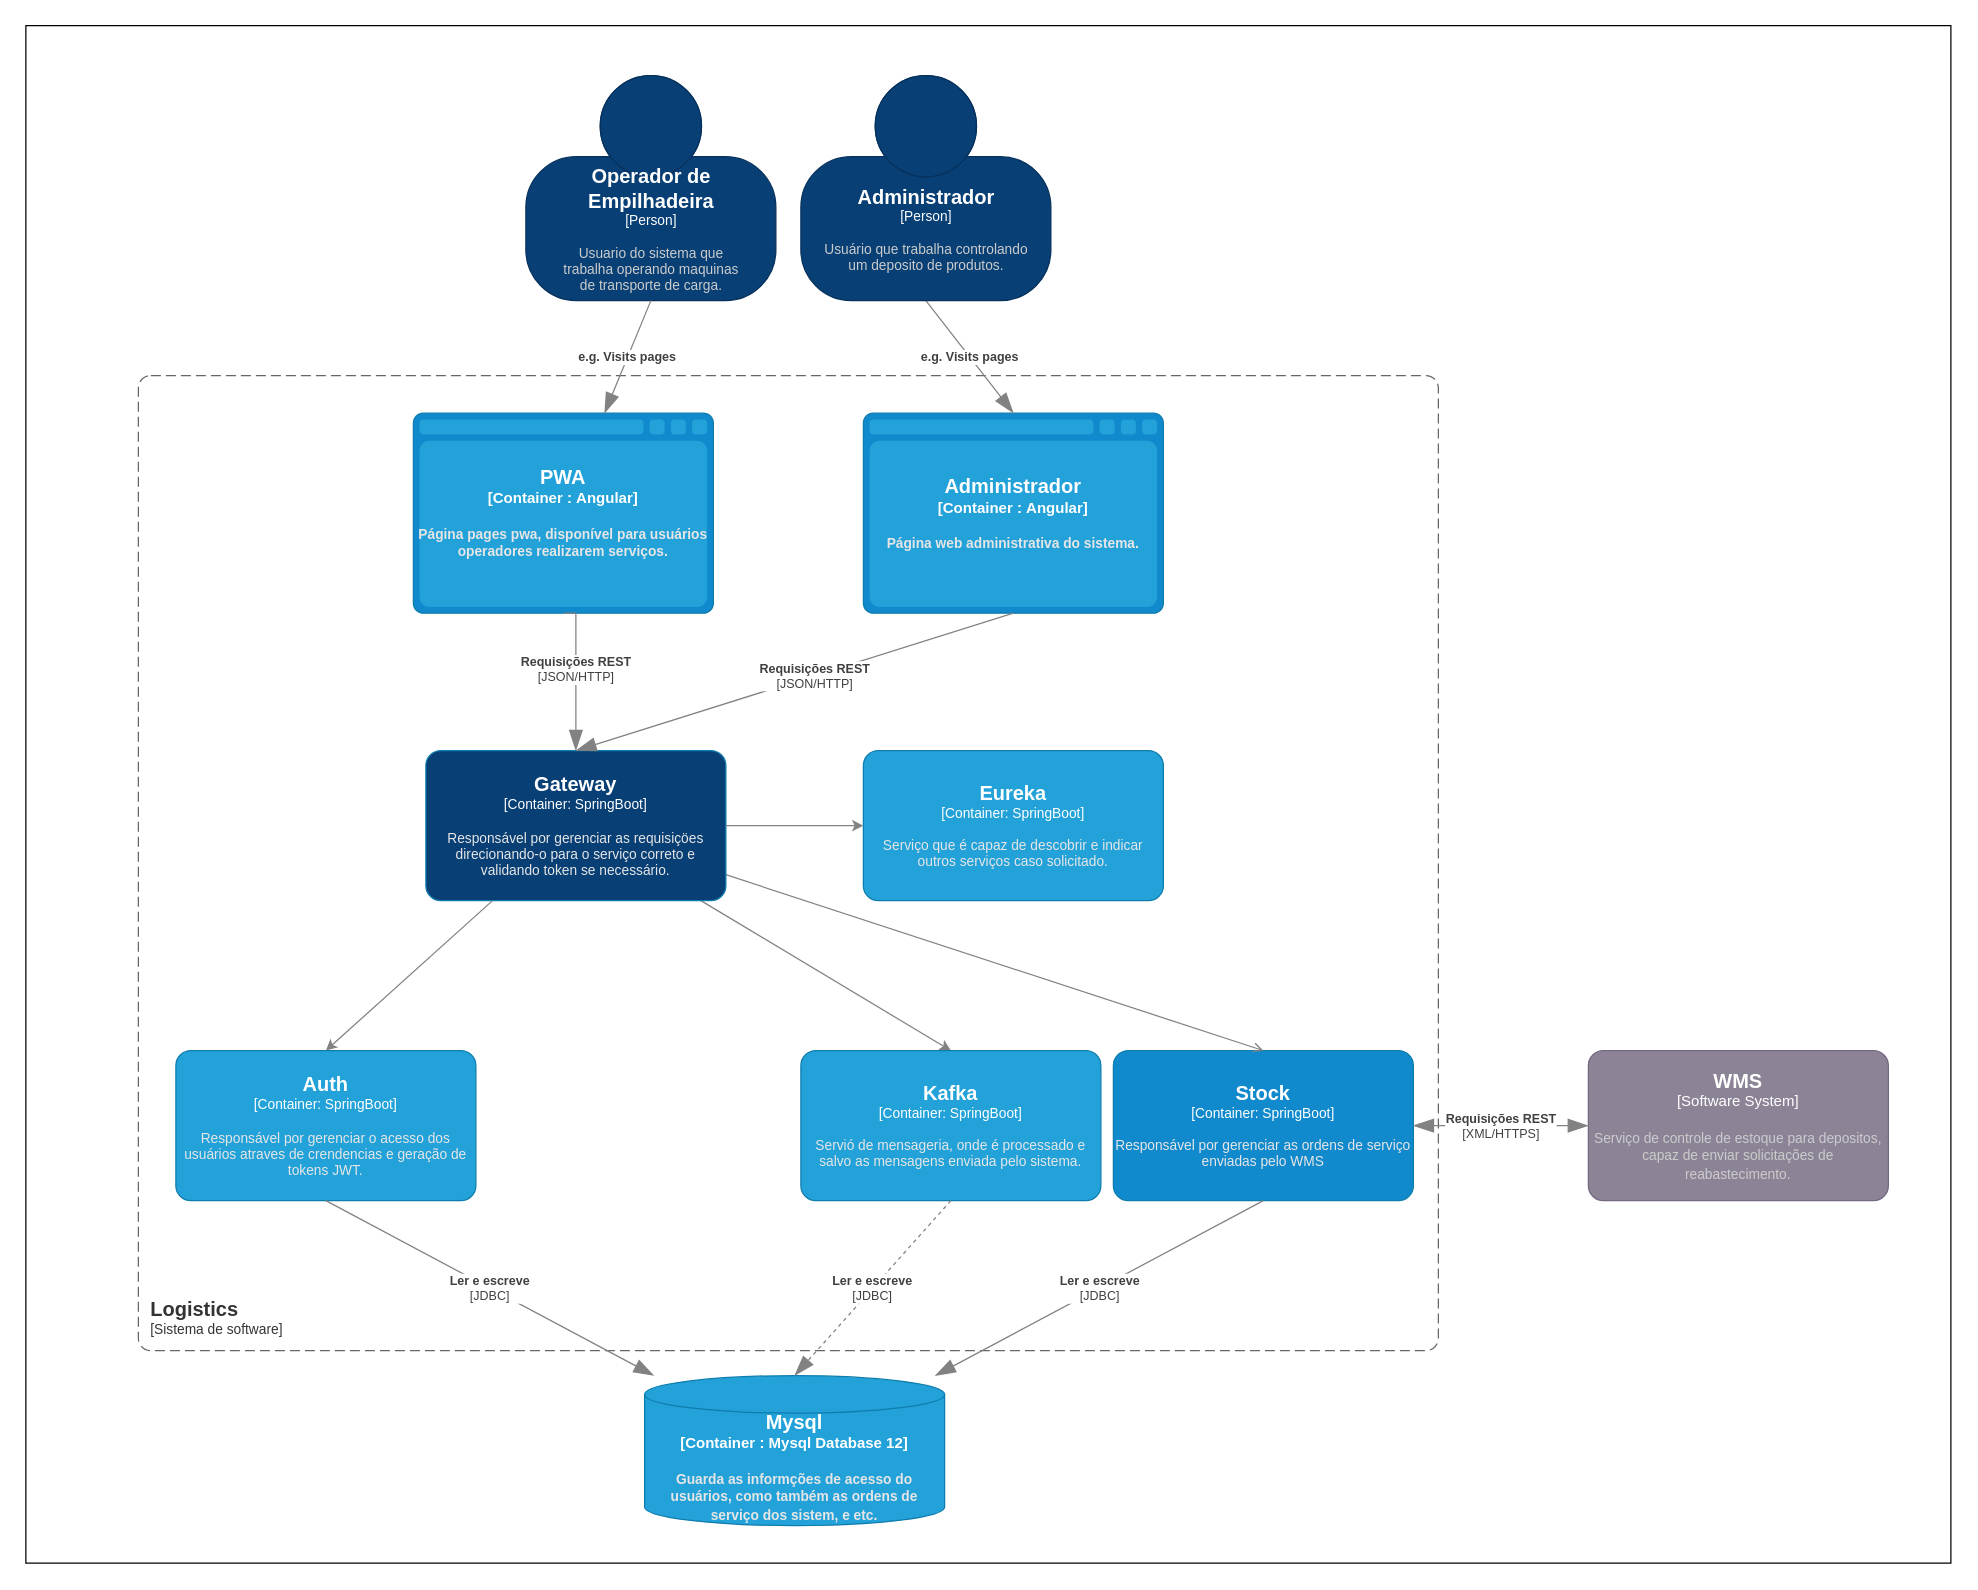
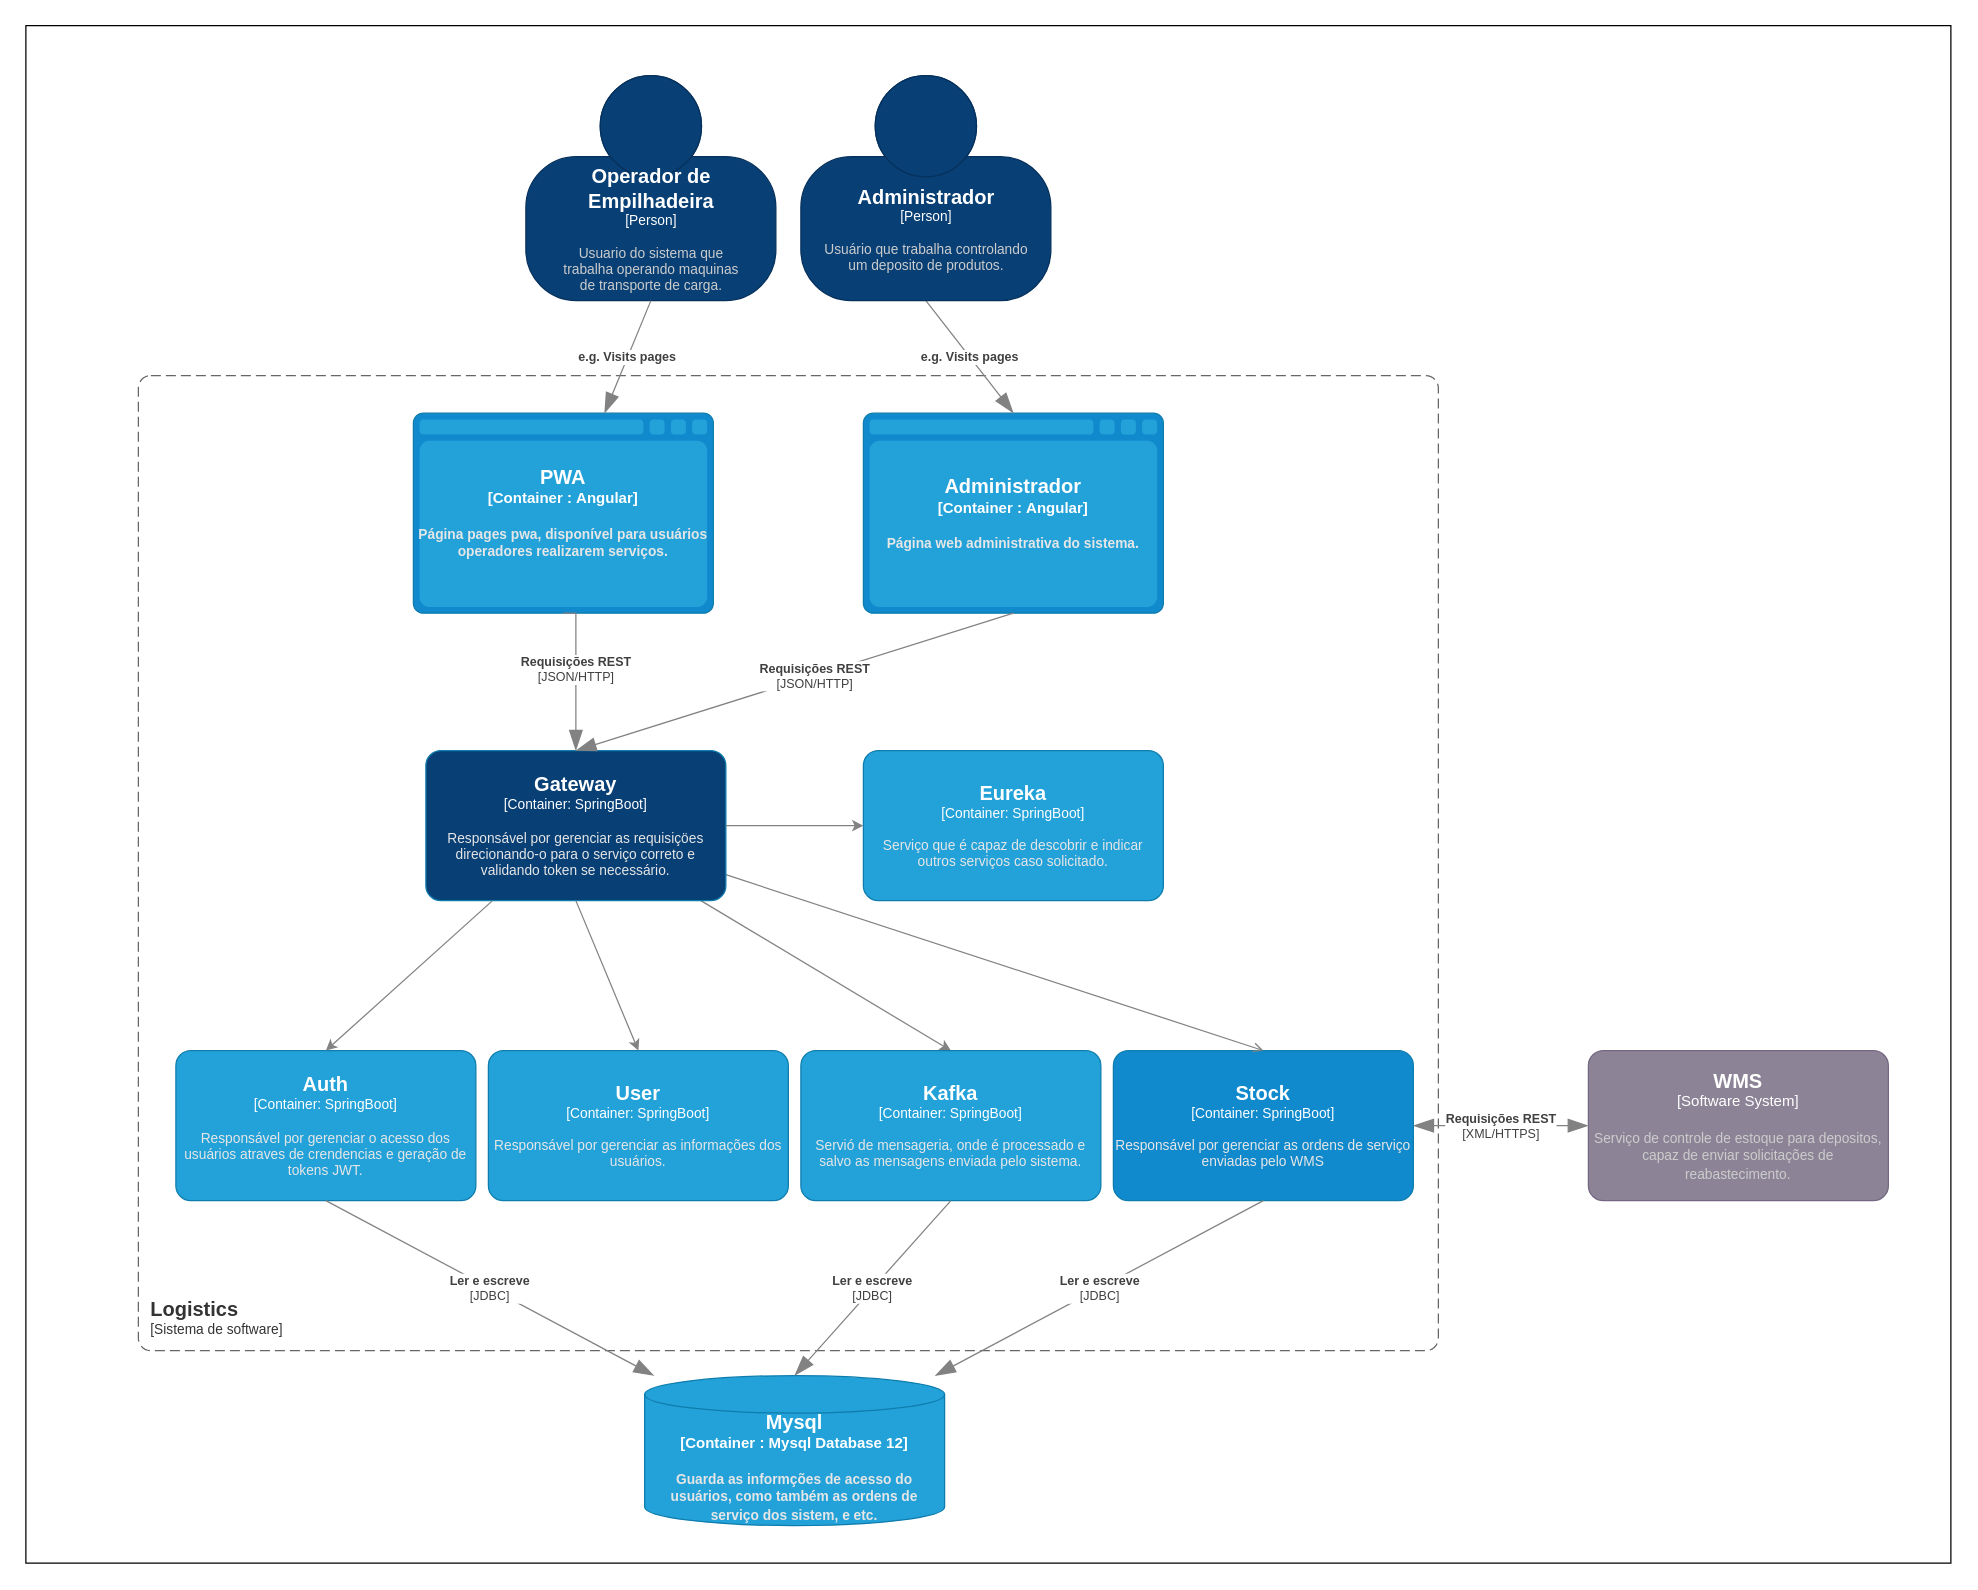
+ <mxCell id="26" style="edgeStyle=none;rounded=0;orthogonalLoop=1;jettySize=auto;html=1;entryX=0.5;entryY=0;entryDx=0;entryDy=0;entryPerimeter=0;strokeColor=#828282;exitX=0.5;exitY=1;exitDx=0;exitDy=0;exitPerimeter=0;" edge="1" parent="1" source="10" target="6"><mxGeometry relative="1" as="geometry"><mxPoint x="570" y="730" as="sourcePoint" /><mxPoint x="770" y="850" as="targetPoint" /></mxGeometry></mxCell>
+ <mxCell id="6" value="&lt;font style=&quot;font-size: 16px&quot;&gt;&lt;b&gt;User&lt;/b&gt;&lt;/font&gt;&lt;div&gt;[Container: SpringBoot]&lt;/div&gt;&lt;br&gt;&lt;div&gt;&lt;font style=&quot;font-size: 11px&quot;&gt;&lt;font color=&quot;#E6E6E6&quot;&gt;Responsável por gerenciar as informações dos usuários.&lt;/font&gt;&lt;/div&gt;" style="rounded=1;whiteSpace=wrap;html=1;fontSize=11;labelBackgroundColor=none;fillColor=#23A2D9;fontColor=#ffffff;align=center;arcSize=10;strokeColor=#0E7DAD;metaEdit=1;resizable=0;points=[[0.25,0,0],[0.5,0,0],[0.75,0,0],[1,0.25,0],[1,0.5,0],[1,0.75,0],[0.75,1,0],[0.5,1,0],[0.25,1,0],[0,0.75,0],[0,0.5,0],[0,0.25,0]];" vertex="1" parent="1"><mxGeometry x="390" y="840" width="240" height="120" as="geometry" /></mxCell>
- <mxCell id="23" value="&lt;div style=&quot;text-align: left&quot;&gt;&lt;div style=&quot;text-align: center&quot;&gt;&lt;b&gt;Ler e escreve&lt;/b&gt;&lt;/div&gt;&lt;div style=&quot;text-align: center&quot;&gt;[JDBC]&lt;/div&gt;&lt;/div&gt;" style="endArrow=blockThin;html=1;fontSize=10;fontColor=#404040;strokeWidth=1;endFill=1;strokeColor=#828282;elbow=vertical;metaEdit=1;endSize=14;startSize=14;jumpStyle=arc;jumpSize=16;rounded=0;entryX=0.5;entryY=0;entryDx=0;entryDy=0;entryPerimeter=0;exitX=0.5;exitY=1;exitDx=0;exitDy=0;exitPerimeter=0;dashed=1;" edge="1" parent="1" source="11" target="4"><mxGeometry width="240" relative="1" as="geometry"><mxPoint x="520" y="970" as="sourcePoint" /><mxPoint x="645" y="1110" as="targetPoint" /></mxGeometry></mxCell>
+ <mxCell id="23" value="&lt;div style=&quot;text-align: left&quot;&gt;&lt;div style=&quot;text-align: center&quot;&gt;&lt;b&gt;Ler e escreve&lt;/b&gt;&lt;/div&gt;&lt;div style=&quot;text-align: center&quot;&gt;[JDBC]&lt;/div&gt;&lt;/div&gt;" style="endArrow=blockThin;html=1;fontSize=10;fontColor=#404040;strokeWidth=1;endFill=1;strokeColor=#828282;elbow=vertical;metaEdit=1;endSize=14;startSize=14;jumpStyle=arc;jumpSize=16;rounded=0;entryX=0.5;entryY=0;entryDx=0;entryDy=0;entryPerimeter=0;exitX=0.5;exitY=1;exitDx=0;exitDy=0;exitPerimeter=0;" edge="1" parent="1" source="11" target="4"><mxGeometry width="240" relative="1" as="geometry"><mxPoint x="520" y="970" as="sourcePoint" /><mxPoint x="645" y="1110" as="targetPoint" /></mxGeometry></mxCell>
